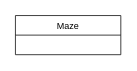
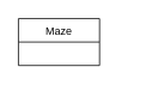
- <mxCell id="2" value="Maze" style="swimlane;fontStyle=0;childLayout=stackLayout;horizontal=1;startSize=26;horizontalStack=0;resizeParent=1;resizeParentMax=0;resizeLast=0;collapsible=1;marginBottom=0;" vertex="1" parent="1"><mxGeometry x="20" y="20" width="140" height="52" as="geometry" /></mxCell>
+ <mxCell id="2" value="Maze" style="swimlane;fontStyle=0;childLayout=stackLayout;horizontal=1;startSize=26;horizontalStack=0;resizeParent=1;resizeParentMax=0;resizeLast=0;collapsible=1;marginBottom=0;" vertex="1" parent="1"><mxGeometry x="20" y="20" width="90" height="52" as="geometry" /></mxCell>
